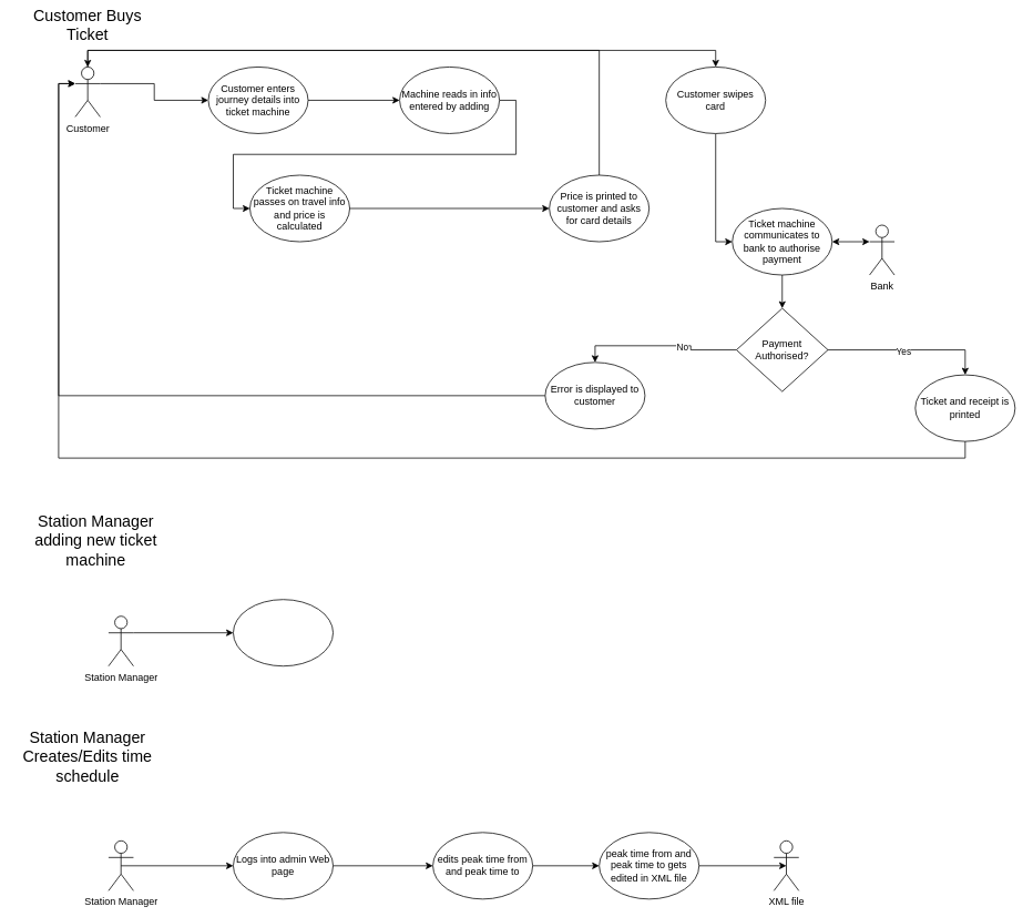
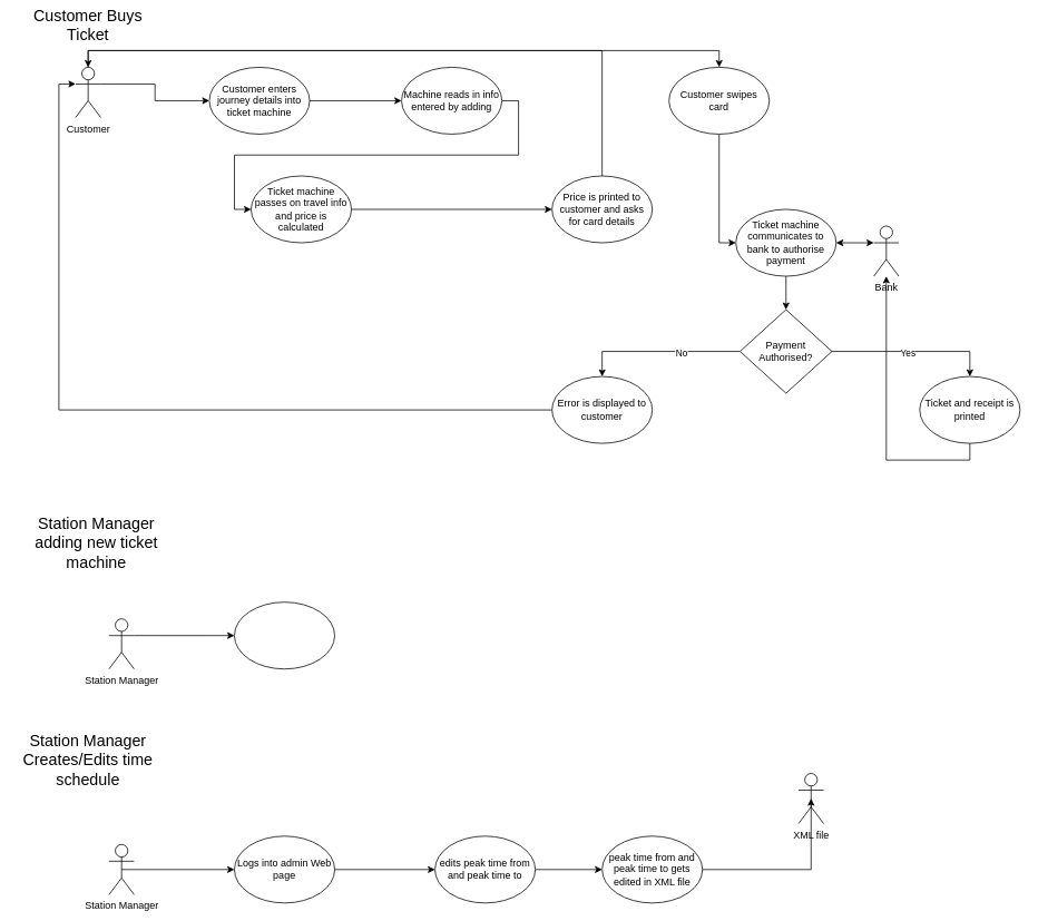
- <mxCell id="25" value="Error is displayed to customer" style="ellipse;whiteSpace=wrap;html=1;" vertex="1" parent="1"><mxGeometry x="655" y="435" width="120" height="80" as="geometry" /></mxCell>
+ <mxCell id="25" value="Error is displayed to customer" style="ellipse;whiteSpace=wrap;html=1;" vertex="1" parent="1"><mxGeometry x="660" y="450" width="120" height="80" as="geometry" /></mxCell>
- <mxCell id="26" style="edgeStyle=orthogonalEdgeStyle;rounded=0;orthogonalLoop=1;jettySize=auto;html=1;exitX=0.5;exitY=1;exitDx=0;exitDy=0;entryX=0;entryY=0.333;entryDx=0;entryDy=0;entryPerimeter=0;" edge="1" parent="1" source="27" target="4"><mxGeometry relative="1" as="geometry" /></mxCell>
+ <mxCell id="26" style="edgeStyle=orthogonalEdgeStyle;rounded=0;orthogonalLoop=1;jettySize=auto;html=1;exitX=0.5;exitY=1;exitDx=0;exitDy=0;" edge="1" parent="1" source="27" target="18"><mxGeometry relative="1" as="geometry" /></mxCell>
- <mxCell id="42" value="XML file" style="shape=umlActor;verticalLabelPosition=bottom;verticalAlign=top;html=1;outlineConnect=0;" vertex="1" parent="1"><mxGeometry x="930" y="1010" width="30" height="60" as="geometry" /></mxCell>
+ <mxCell id="42" value="XML file" style="shape=umlActor;verticalLabelPosition=bottom;verticalAlign=top;html=1;outlineConnect=0;" vertex="1" parent="1"><mxGeometry x="955" y="925" width="30" height="60" as="geometry" /></mxCell>
